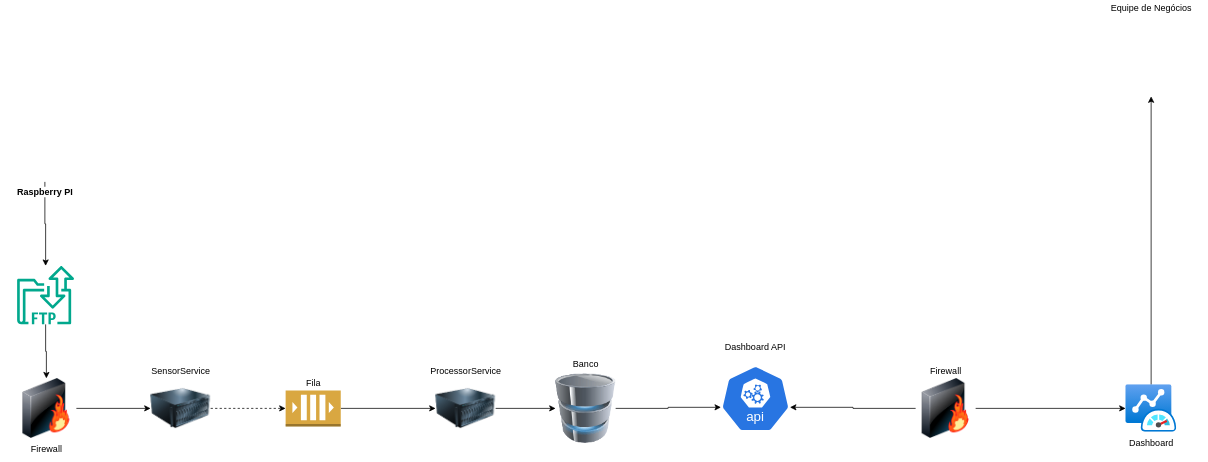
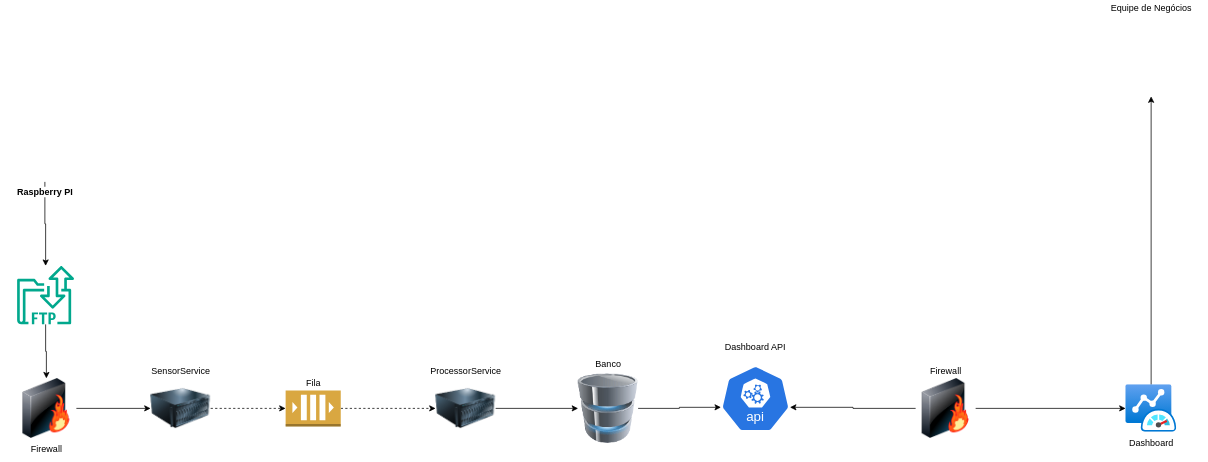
- <mxCell id="9" style="edgeStyle=orthogonalEdgeStyle;rounded=0;orthogonalLoop=1;jettySize=auto;html=1;entryX=0;entryY=0.5;entryDx=0;entryDy=0;" edge="1" parent="1" source="10" target="13"><mxGeometry relative="1" as="geometry" /></mxCell>
+ <mxCell id="9" style="edgeStyle=orthogonalEdgeStyle;rounded=0;orthogonalLoop=1;jettySize=auto;html=1;entryX=0;entryY=0.5;entryDx=0;entryDy=0;dashed=1;" edge="1" parent="1" source="10" target="13"><mxGeometry relative="1" as="geometry" /></mxCell>
- <mxCell id="14" value="Banco" style="image;html=1;image=img/lib/clip_art/computers/Database_128x128.png;labelPosition=center;verticalLabelPosition=top;align=center;verticalAlign=bottom;" vertex="1" parent="1"><mxGeometry x="740" y="494" width="80" height="100" as="geometry" /></mxCell>
+ <mxCell id="14" value="Banco" style="image;html=1;image=img/lib/clip_art/computers/Database_128x128.png;labelPosition=center;verticalLabelPosition=top;align=center;verticalAlign=bottom;" vertex="1" parent="1"><mxGeometry x="770" y="494" width="80" height="100" as="geometry" /></mxCell>
